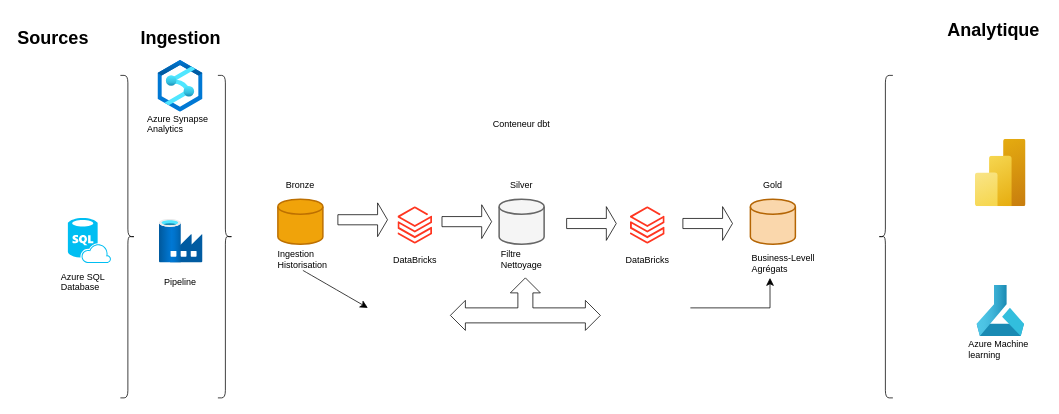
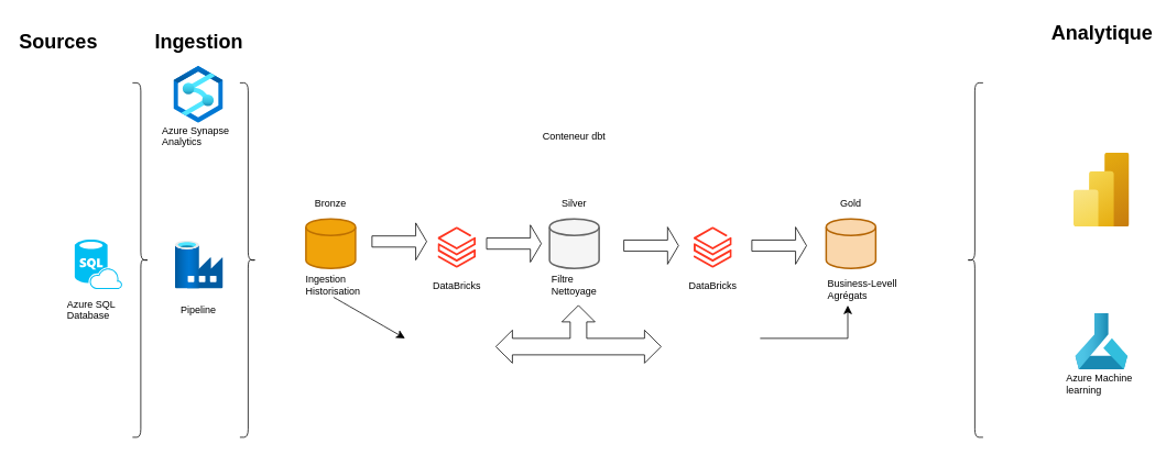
- <mxCell id="36" value="Analytique" style="text;strokeColor=none;fillColor=none;html=1;fontSize=24;fontStyle=1;verticalAlign=middle;align=center;" vertex="1" parent="1"><mxGeometry x="1273.75" y="20" width="100" height="40" as="geometry" /></mxCell>
+ <mxCell id="36" value="Analytique" style="text;strokeColor=none;fillColor=none;html=1;fontSize=24;fontStyle=1;verticalAlign=middle;align=center;" vertex="1" parent="1"><mxGeometry x="1283.75" y="20" width="100" height="40" as="geometry" /></mxCell>
